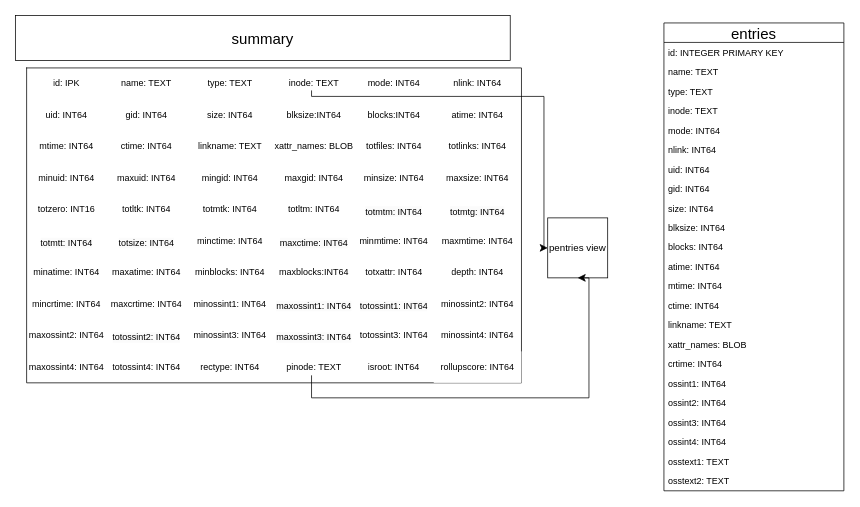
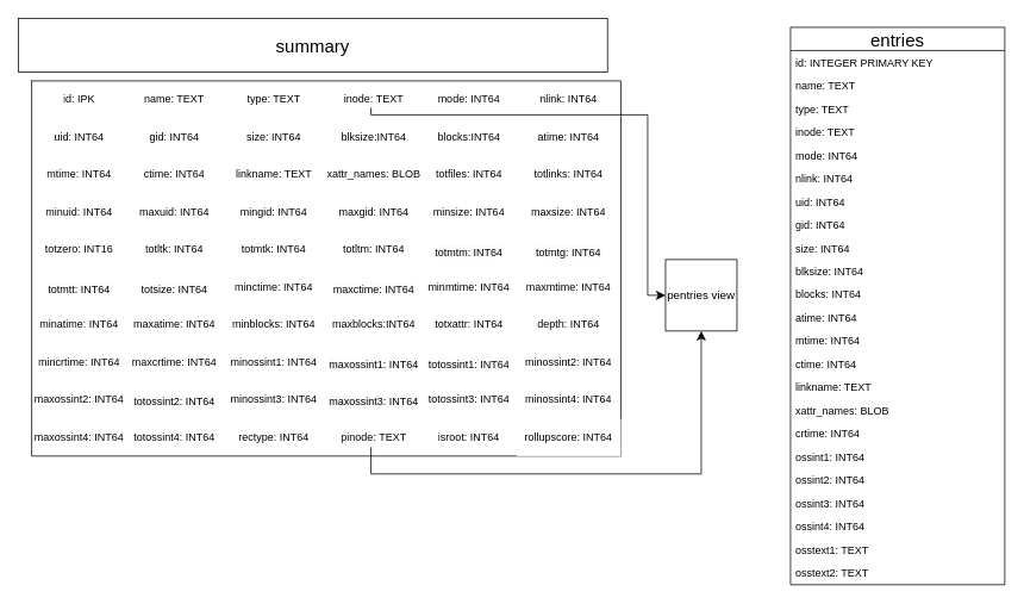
- <mxCell id="98" value="&lt;font style=&quot;font-size: 13px;&quot;&gt;pentries view&lt;/font&gt;" style="whiteSpace=wrap;html=1;aspect=fixed;" parent="1" vertex="1"><mxGeometry x="730" y="290" width="80" height="80" as="geometry" /></mxCell>
+ <mxCell id="98" value="&lt;font style=&quot;font-size: 13px;&quot;&gt;pentries view&lt;/font&gt;" style="whiteSpace=wrap;html=1;aspect=fixed;" parent="1" vertex="1"><mxGeometry x="745" y="290" width="80" height="80" as="geometry" /></mxCell>
